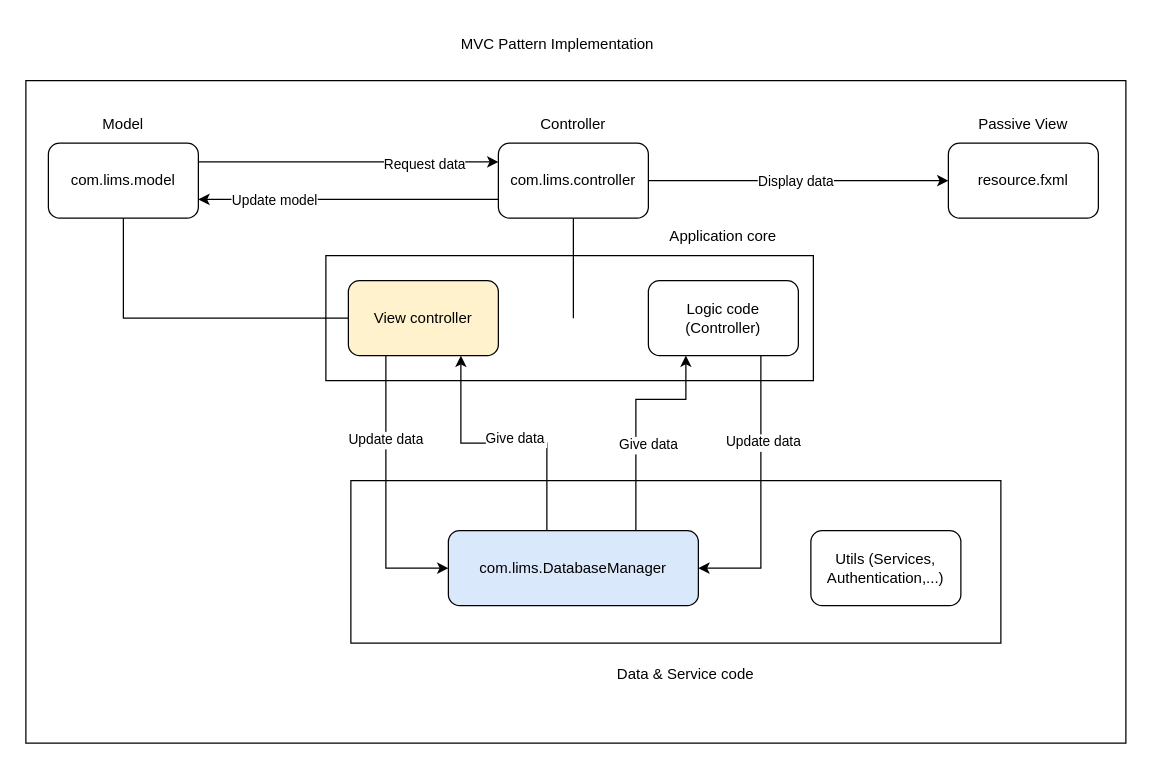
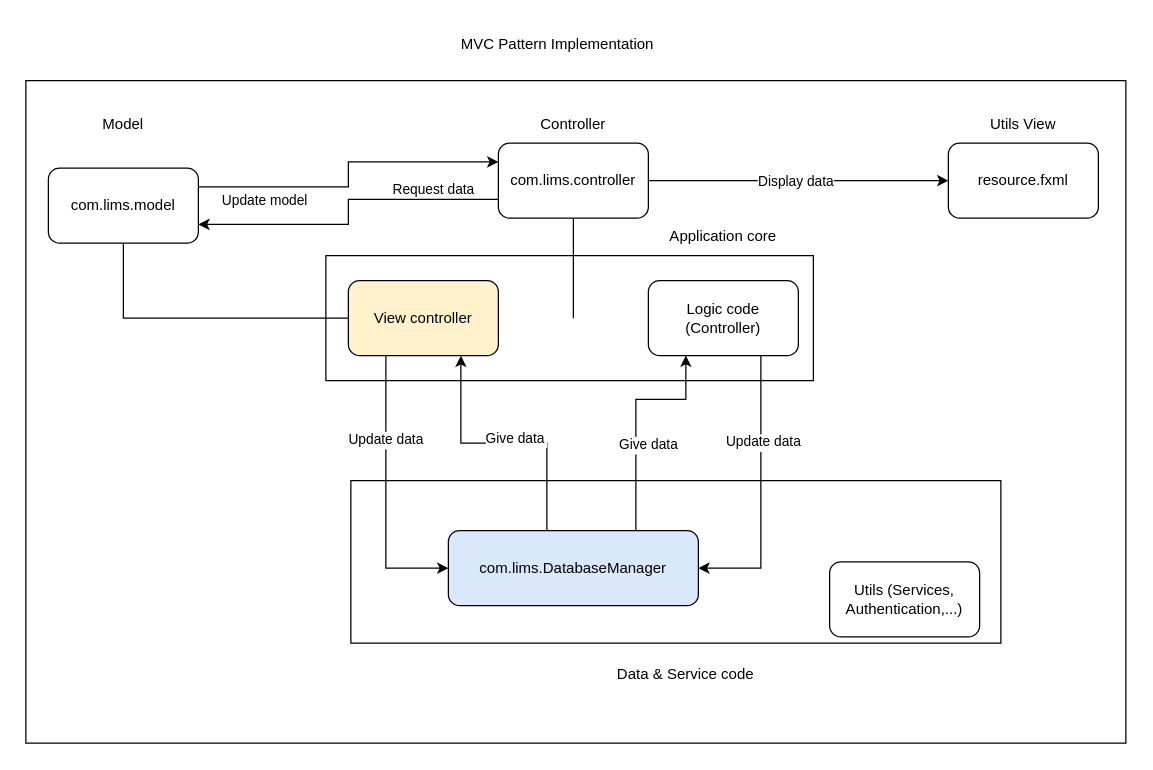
- <mxCell id="14" value="Passive View" style="text;html=1;align=center;verticalAlign=middle;whiteSpace=wrap;rounded=0;" vertex="1" parent="1"><mxGeometry x="768" y="84" width="100" height="30" as="geometry" /></mxCell>
+ <mxCell id="14" value="Utils View" style="text;html=1;align=center;verticalAlign=middle;whiteSpace=wrap;rounded=0;" vertex="1" parent="1"><mxGeometry x="768" y="84" width="100" height="30" as="geometry" /></mxCell>
- <mxCell id="6" value="com.lims.model" style="rounded=1;whiteSpace=wrap;html=1;" vertex="1" parent="1"><mxGeometry x="38" y="114" width="120" height="60" as="geometry" /></mxCell>
+ <mxCell id="6" value="com.lims.model" style="rounded=1;whiteSpace=wrap;html=1;" vertex="1" parent="1"><mxGeometry x="38" y="134" width="120" height="60" as="geometry" /></mxCell>
- <mxCell id="30" value="Utils (Services, Authentication,...)" style="rounded=1;whiteSpace=wrap;html=1;" vertex="1" parent="1"><mxGeometry x="648" y="424" width="120" height="60" as="geometry" /></mxCell>
+ <mxCell id="30" value="Utils (Services, Authentication,...)" style="rounded=1;whiteSpace=wrap;html=1;" vertex="1" parent="1"><mxGeometry x="663" y="449" width="120" height="60" as="geometry" /></mxCell>
